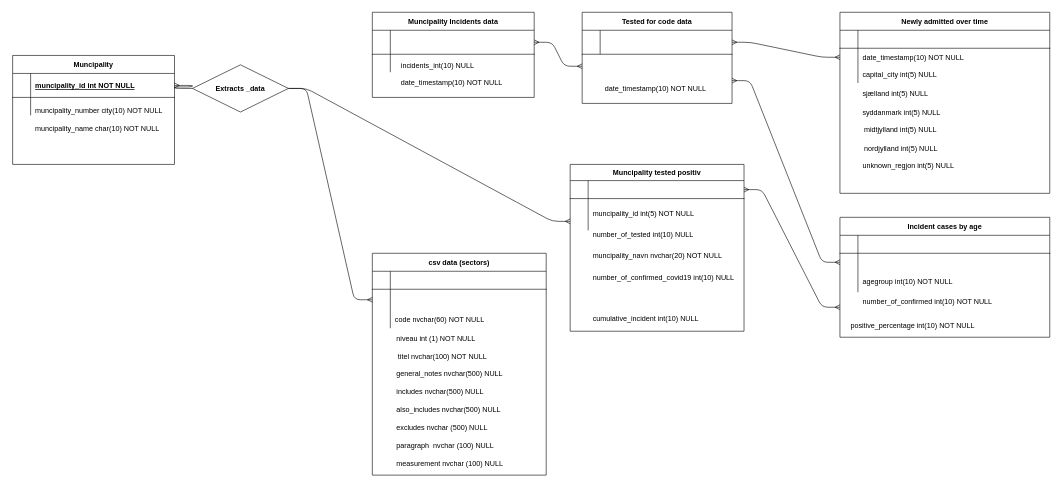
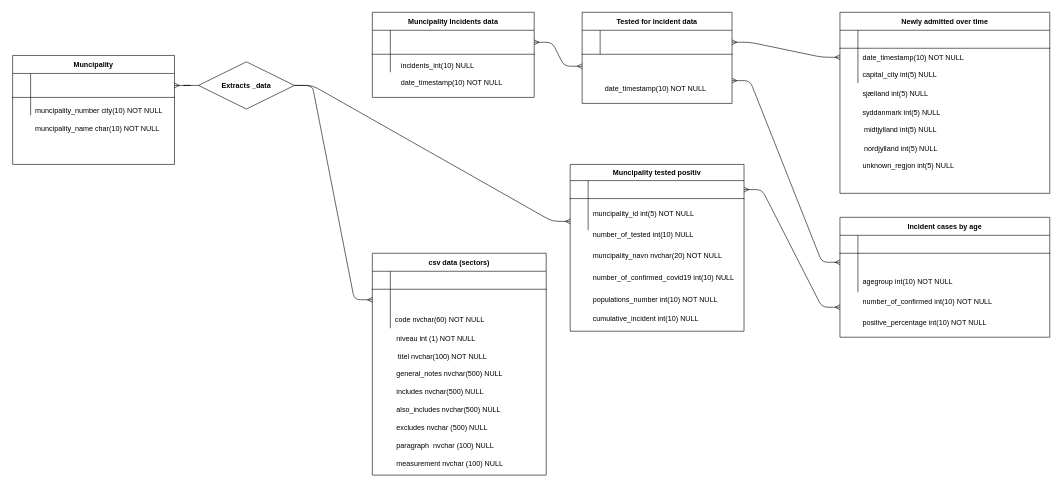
- <mxCell id="38" value="Tested for code data" style="shape=table;startSize=30;container=1;collapsible=1;childLayout=tableLayout;fixedRows=1;rowLines=0;fontStyle=1;align=center;resizeLast=1;" parent="1" vertex="1"><mxGeometry x="970" y="20" width="250" height="152" as="geometry"><mxRectangle x="590" y="-220" width="250" height="30" as="alternateBounds" /></mxGeometry></mxCell>
+ <mxCell id="38" value="Tested for incident data" style="shape=table;startSize=30;container=1;collapsible=1;childLayout=tableLayout;fixedRows=1;rowLines=0;fontStyle=1;align=center;resizeLast=1;" parent="1" vertex="1"><mxGeometry x="970" y="20" width="250" height="152" as="geometry"><mxRectangle x="590" y="-220" width="250" height="30" as="alternateBounds" /></mxGeometry></mxCell>
- <mxCell id="78" value="muncipality_id int NOT NULL " style="shape=partialRectangle;overflow=hidden;connectable=0;fillColor=none;top=0;left=0;bottom=0;right=0;align=left;spacingLeft=6;fontStyle=5;" parent="76" vertex="1"><mxGeometry x="30" width="240" height="40" as="geometry" /></mxCell>
- <mxCell id="85" value="&lt;b&gt;Extracts _data&lt;/b&gt;" style="shape=rhombus;perimeter=rhombusPerimeter;whiteSpace=wrap;html=1;align=center;" parent="1" vertex="1"><mxGeometry x="320" y="107.63" width="160" height="78.75" as="geometry" /></mxCell>
+ <mxCell id="85" value="&lt;b&gt;Extracts _data&lt;/b&gt;" style="shape=rhombus;perimeter=rhombusPerimeter;whiteSpace=wrap;html=1;align=center;" parent="1" vertex="1"><mxGeometry x="330" y="102.63" width="160" height="78.75" as="geometry" /></mxCell>
+ <mxCell id="66" value="populations_number int(10) NOT NULL" style="shape=partialRectangle;overflow=hidden;connectable=0;fillColor=none;top=0;left=0;bottom=0;right=0;align=left;spacingLeft=6;" parent="1" vertex="1"><mxGeometry x="980" y="483.75" width="260" height="30" as="geometry" /></mxCell>
- <mxCell id="55" value="positive_percentage int(10) NOT NULL" style="shape=partialRectangle;overflow=hidden;connectable=0;fillColor=none;top=0;left=0;bottom=0;right=0;align=left;spacingLeft=6;" parent="1" vertex="1"><mxGeometry x="1410" y="527" width="270" height="30" as="geometry" /></mxCell>
+ <mxCell id="55" value="positive_percentage int(10) NOT NULL" style="shape=partialRectangle;overflow=hidden;connectable=0;fillColor=none;top=0;left=0;bottom=0;right=0;align=left;spacingLeft=6;" parent="1" vertex="1"><mxGeometry x="1430" y="522" width="270" height="30" as="geometry" /></mxCell>
